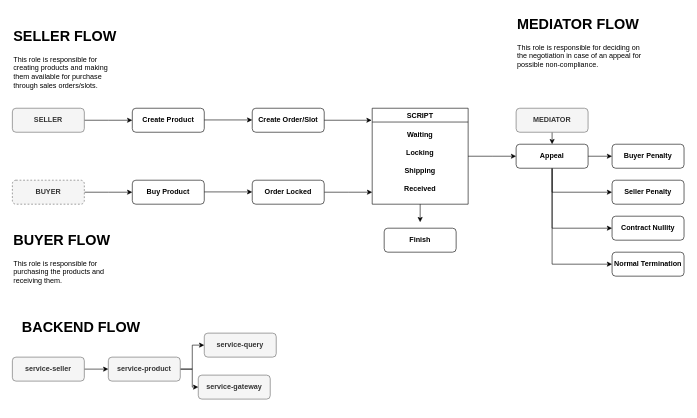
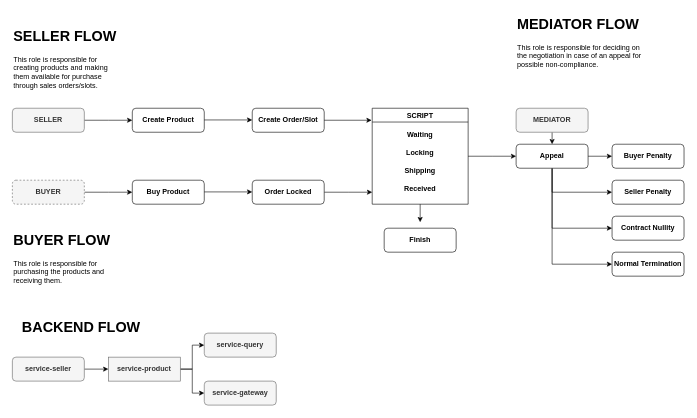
- <mxCell id="41" value="&lt;b&gt;service-product&lt;/b&gt;" style="rounded=1;whiteSpace=wrap;html=1;fillColor=#f5f5f5;fontColor=#333333;strokeColor=#666666;" vertex="1" parent="1"><mxGeometry x="180" y="595" width="120" height="40" as="geometry" /></mxCell>
+ <mxCell id="41" value="&lt;b&gt;service-product&lt;/b&gt;" style="whiteSpace=wrap;html=1;fillColor=#f5f5f5;fontColor=#333333;strokeColor=#666666;rounded=0;" vertex="1" parent="1"><mxGeometry x="180" y="595" width="120" height="40" as="geometry" /></mxCell>
- <mxCell id="42" value="&lt;b&gt;service-gateway&lt;/b&gt;" style="rounded=1;whiteSpace=wrap;html=1;fillColor=#f5f5f5;fontColor=#333333;strokeColor=#666666;" vertex="1" parent="1"><mxGeometry x="330" y="625" width="120" height="40" as="geometry" /></mxCell>
+ <mxCell id="42" value="&lt;b&gt;service-gateway&lt;/b&gt;" style="rounded=1;whiteSpace=wrap;html=1;fillColor=#f5f5f5;fontColor=#333333;strokeColor=#666666;" vertex="1" parent="1"><mxGeometry x="340" y="635" width="120" height="40" as="geometry" /></mxCell>
